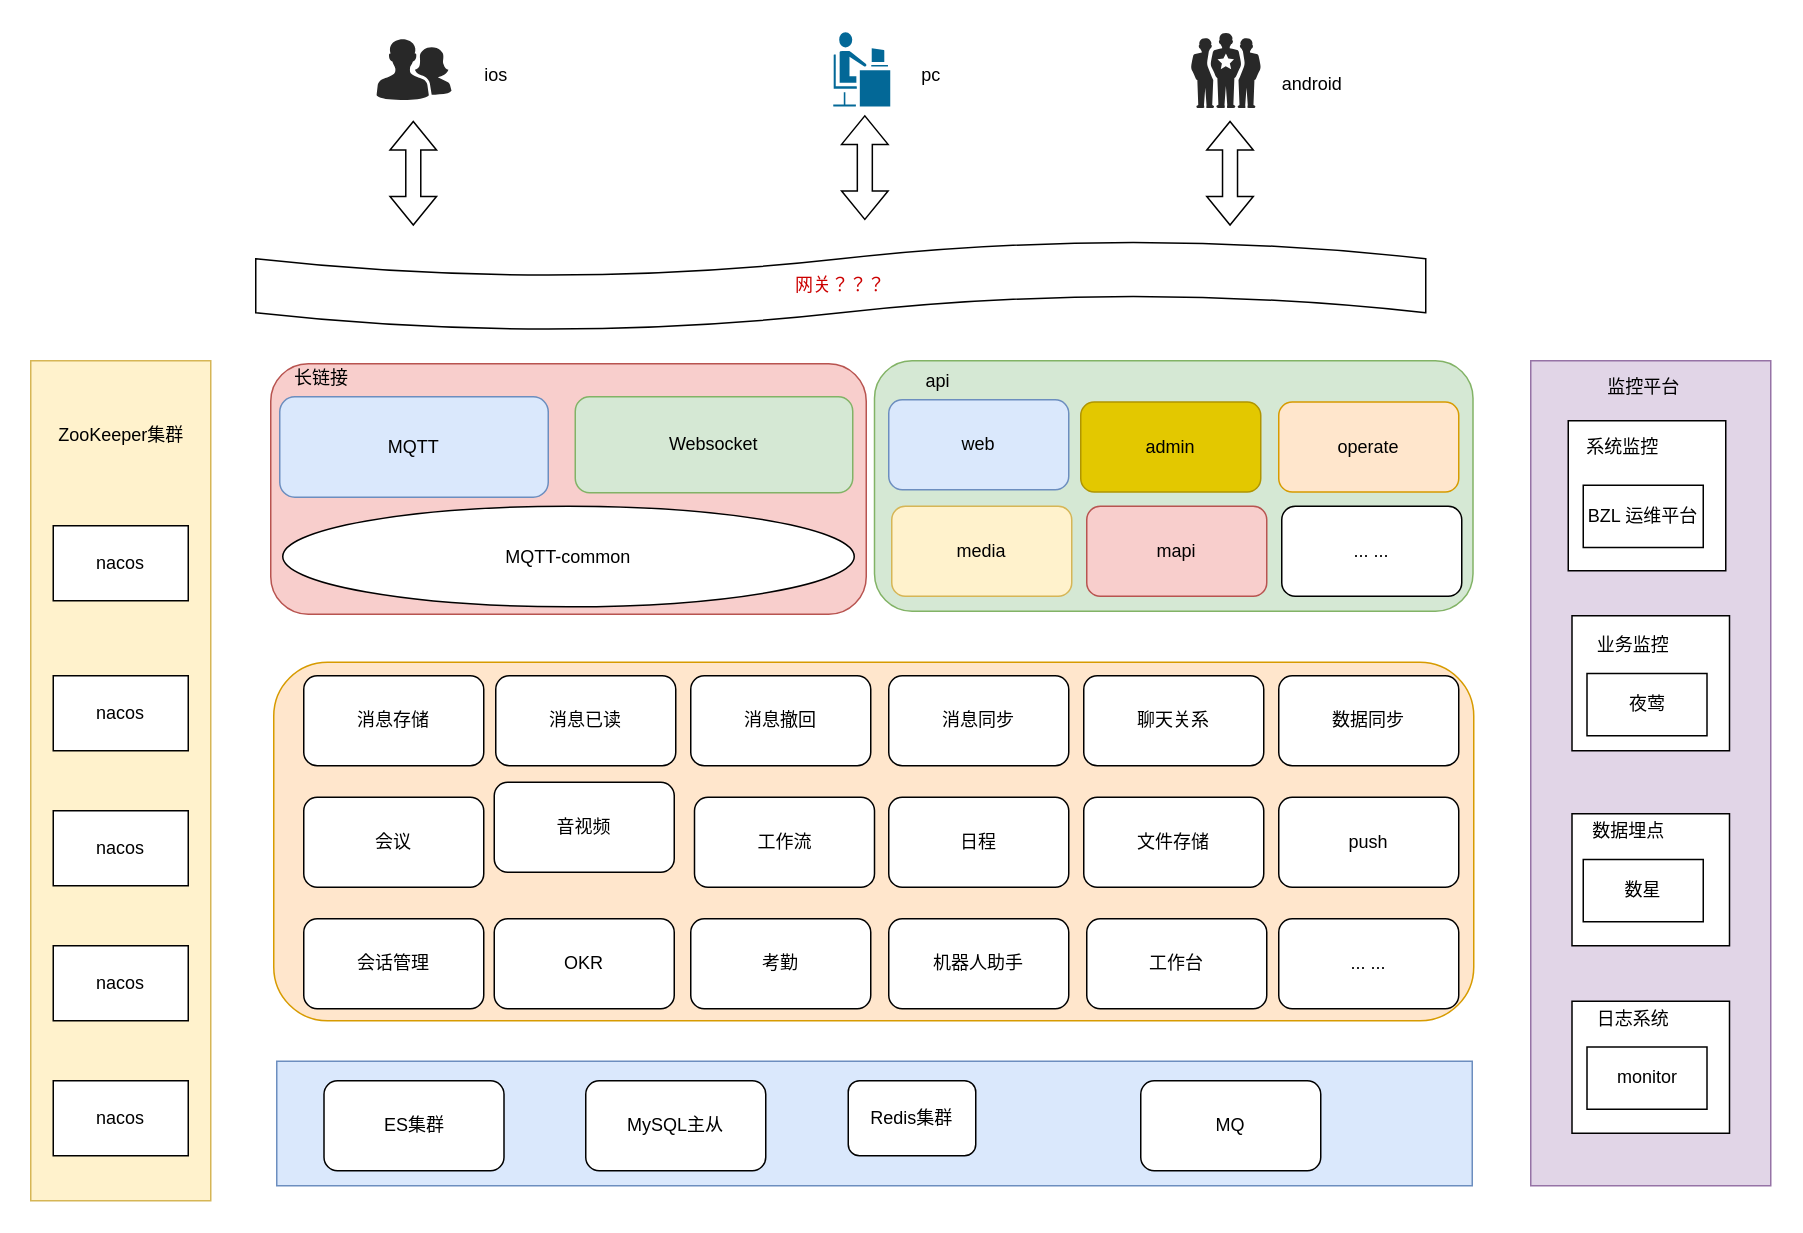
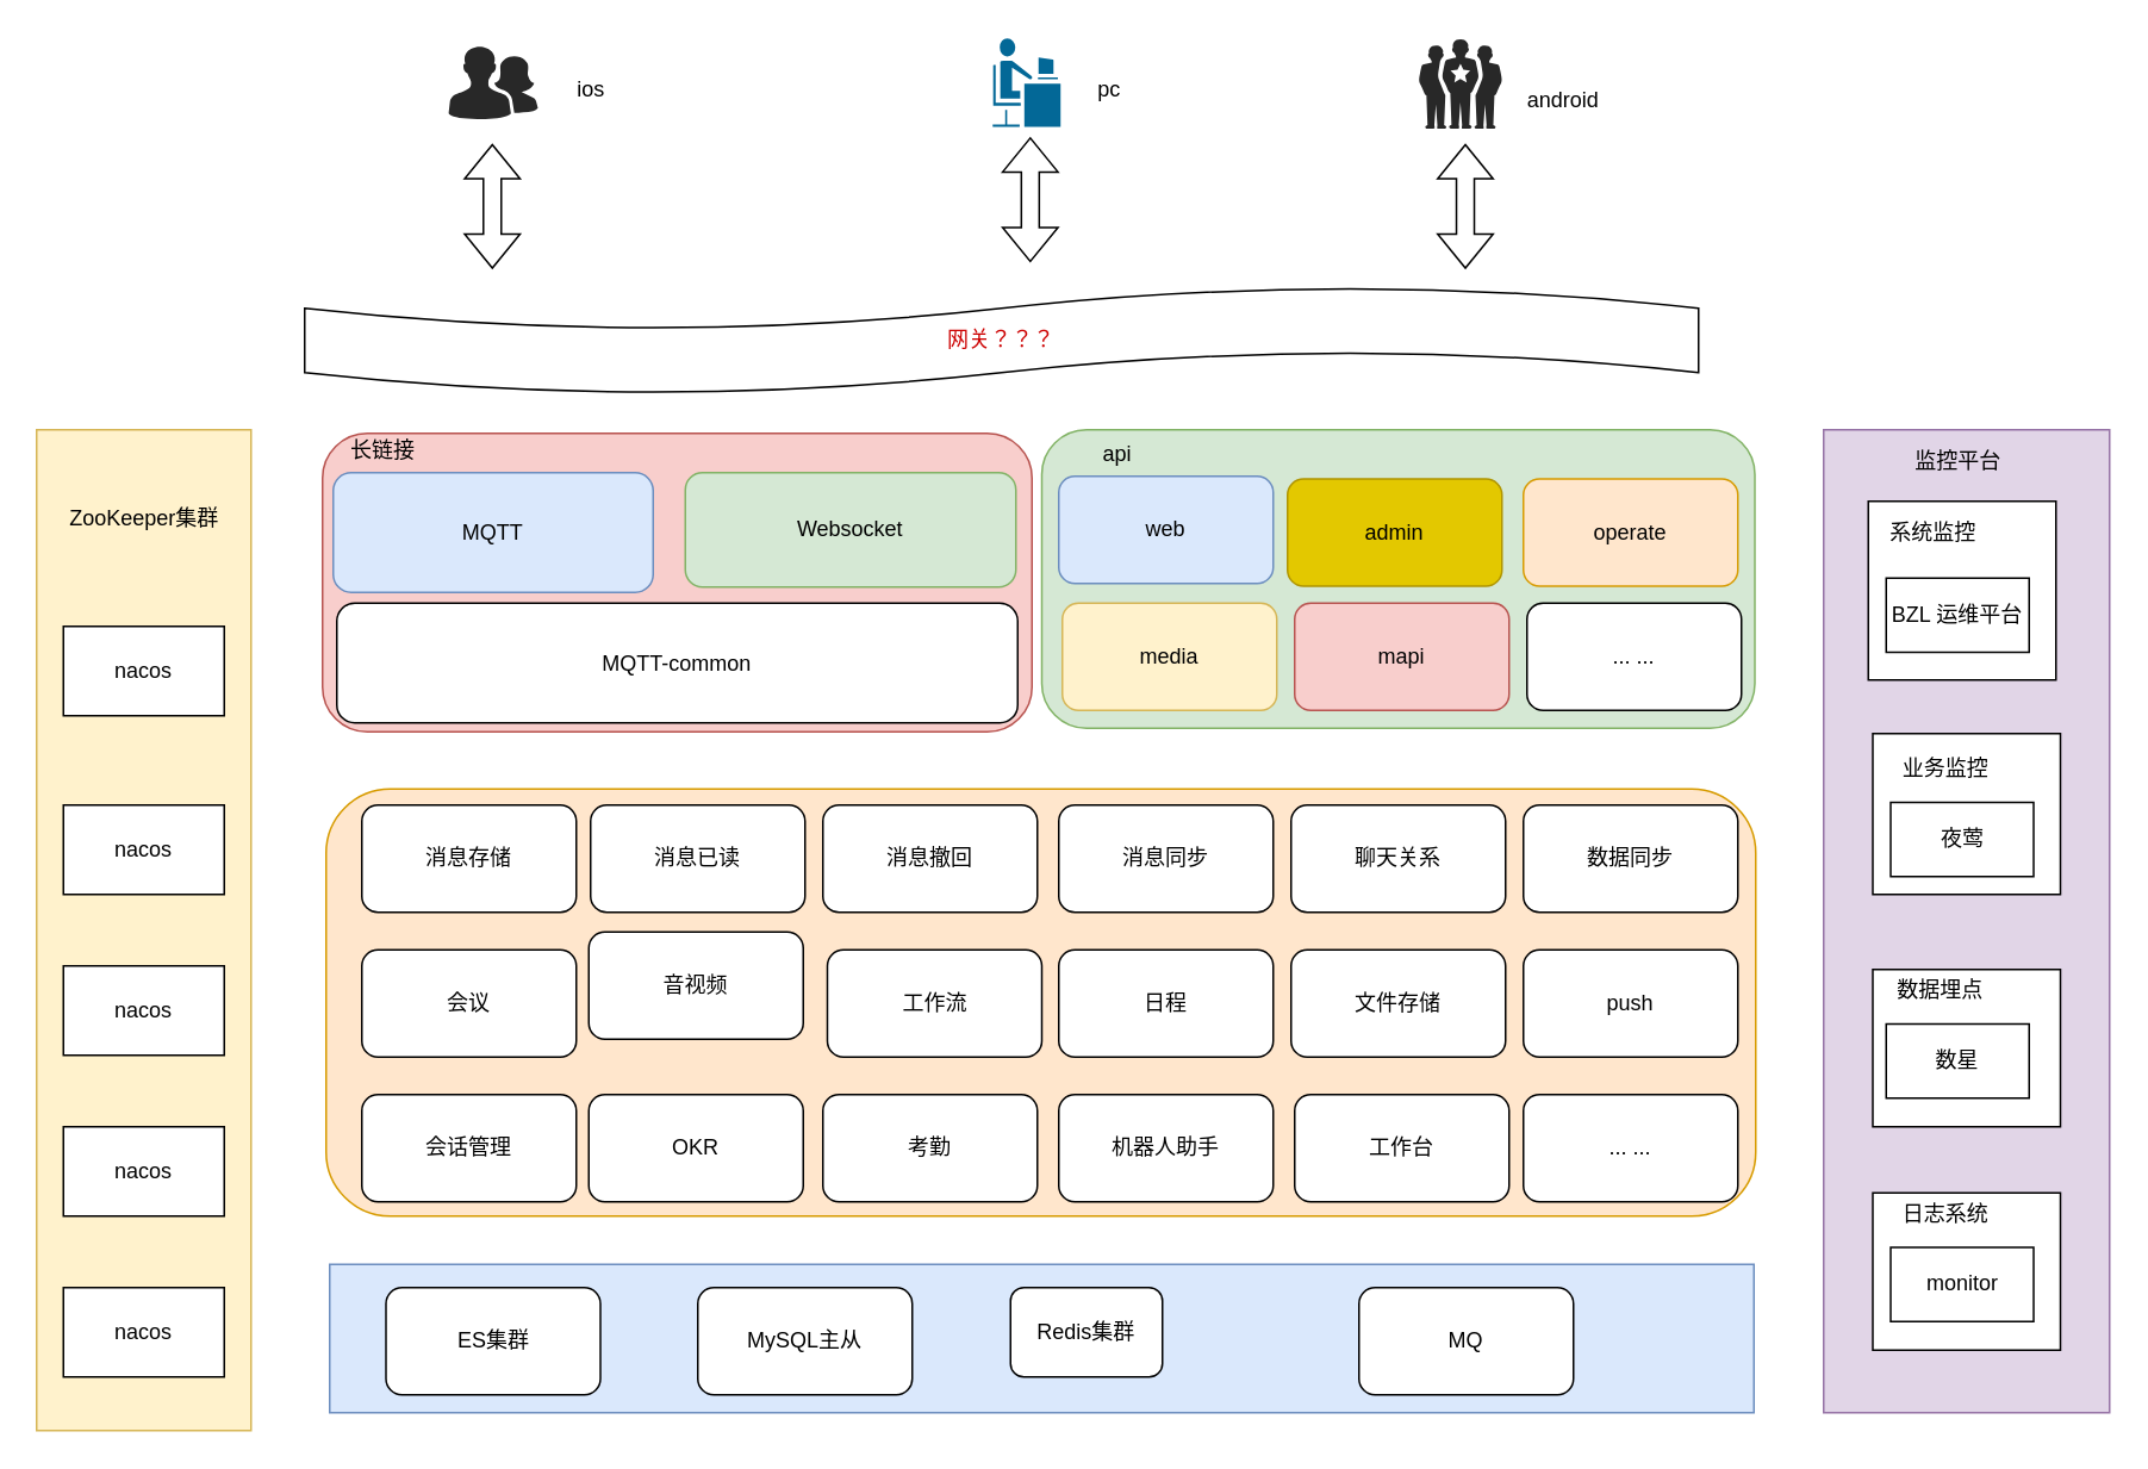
- <mxCell id="14" value="MQTT-common" style="ellipse;whiteSpace=wrap;html=1;" vertex="1" parent="1"><mxGeometry x="188" y="337" width="381" height="67" as="geometry" /></mxCell>
+ <mxCell id="14" value="MQTT-common" style="rounded=1;whiteSpace=wrap;html=1;" vertex="1" parent="1"><mxGeometry x="188" y="337" width="381" height="67" as="geometry" /></mxCell>
